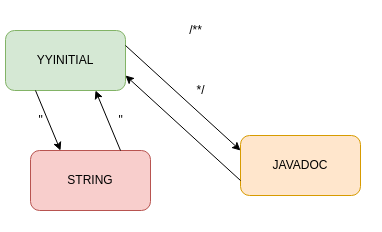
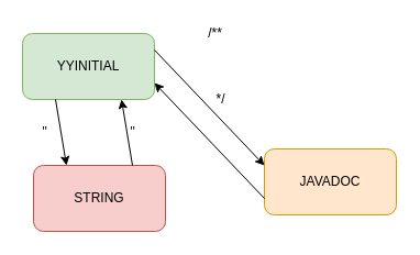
- <mxCell id="2" value="YYINITIAL" style="rounded=1;whiteSpace=wrap;html=1;fillColor=#d5e8d4;strokeColor=#82b366;" vertex="1" parent="1"><mxGeometry x="5" y="30" width="120" height="60" as="geometry" /></mxCell>
+ <mxCell id="2" value="YYINITIAL" style="rounded=1;whiteSpace=wrap;html=1;fillColor=#d5e8d4;strokeColor=#82b366;" vertex="1" parent="1"><mxGeometry x="20" y="30" width="120" height="60" as="geometry" /></mxCell>
